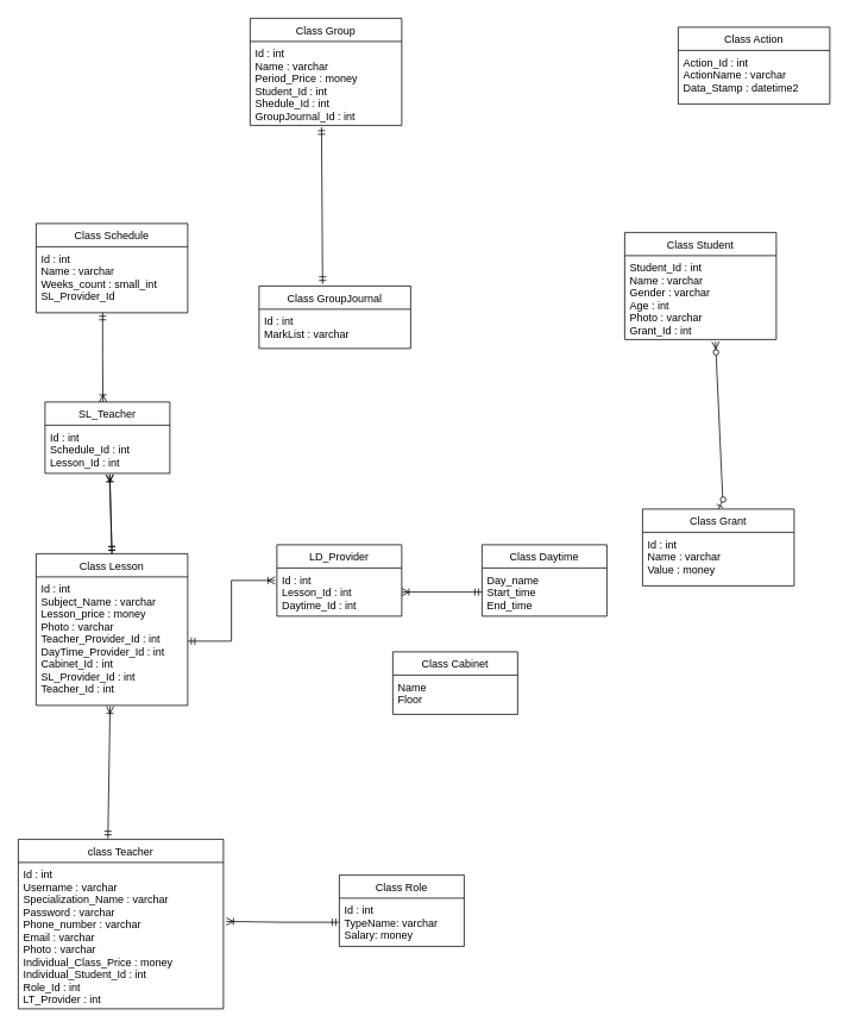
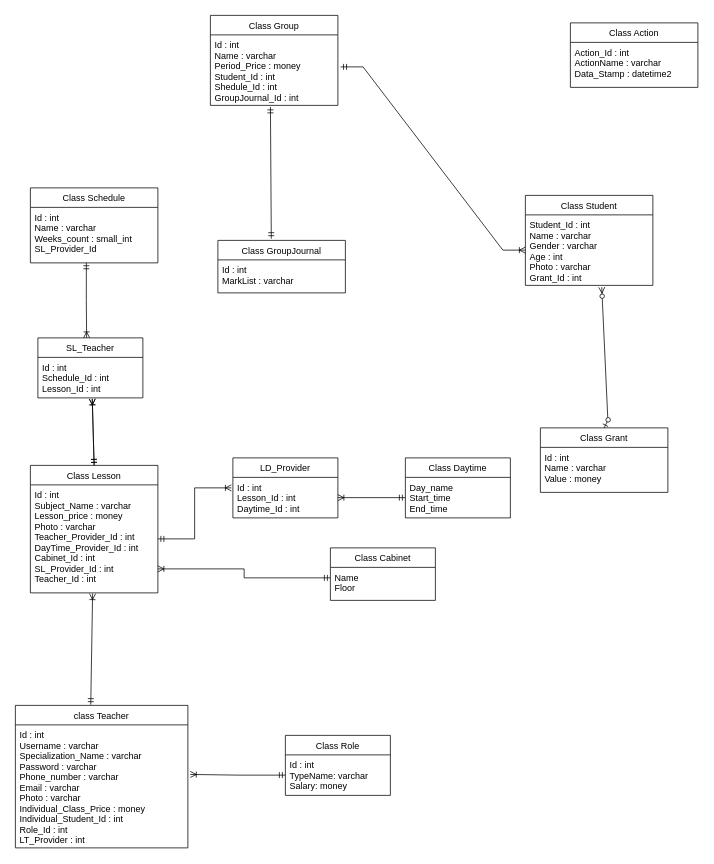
+ <mxCell id="31" value="" style="edgeStyle=entityRelationEdgeStyle;fontSize=12;html=1;endArrow=ERoneToMany;startArrow=ERmandOne;rounded=0;exitX=1.021;exitY=0.454;exitDx=0;exitDy=0;exitPerimeter=0;entryX=0;entryY=0.5;entryDx=0;entryDy=0;" parent="1" source="3" target="5" edge="1"><mxGeometry width="100" height="100" relative="1" as="geometry"><mxPoint x="480" y="100" as="sourcePoint" /><mxPoint x="580" y="0" as="targetPoint" /></mxGeometry></mxCell>
+ <mxCell id="38" value="" style="fontSize=12;html=1;endArrow=ERoneToMany;startArrow=ERmandOne;rounded=0;exitX=0;exitY=0.318;exitDx=0;exitDy=0;exitPerimeter=0;entryX=1;entryY=0.778;entryDx=0;entryDy=0;edgeStyle=elbowEdgeStyle;entryPerimeter=0;" parent="1" source="23" target="17" edge="1"><mxGeometry width="100" height="100" relative="1" as="geometry"><mxPoint x="510" y="825.002" as="sourcePoint" /><mxPoint x="490" y="783" as="targetPoint" /></mxGeometry></mxCell>
